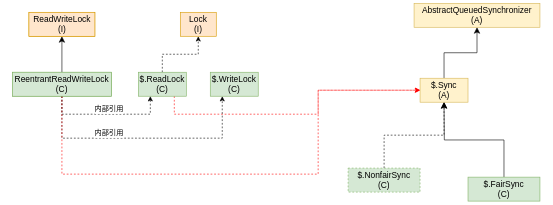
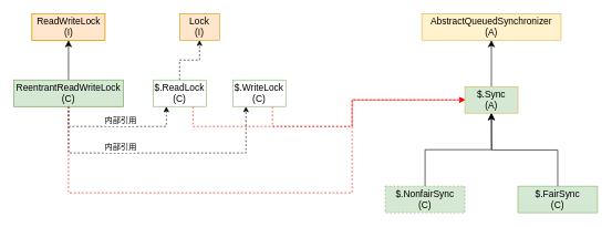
- <mxCell id="2" value="AbstractQueuedSynchronizer&lt;br&gt;(A)" style="rounded=0;whiteSpace=wrap;html=1;hachureGap=4;pointerEvents=0;fontSize=14;fillColor=#fff2cc;strokeColor=#d6b656;" parent="1" vertex="1"><mxGeometry x="690" y="5" width="210" height="40" as="geometry" /></mxCell>
+ <mxCell id="2" value="AbstractQueuedSynchronizer&lt;br&gt;(A)" style="rounded=0;whiteSpace=wrap;html=1;hachureGap=4;pointerEvents=0;fontSize=14;fillColor=#fff2cc;strokeColor=#d6b656;" parent="1" vertex="1"><mxGeometry x="635" y="20" width="210" height="40" as="geometry" /></mxCell>
- <mxCell id="20" value="Lock&lt;br&gt;(I)" style="rounded=0;whiteSpace=wrap;html=1;hachureGap=4;pointerEvents=0;fontSize=14;fillColor=#ffe6cc;strokeColor=#d79b00;" vertex="1" parent="1"><mxGeometry x="300" y="20" width="60" height="40" as="geometry" /></mxCell>
+ <mxCell id="20" value="Lock&lt;br&gt;(I)" style="rounded=0;whiteSpace=wrap;html=1;hachureGap=4;pointerEvents=0;fontSize=14;fillColor=#ffe6cc;strokeColor=#d79b00;" vertex="1" parent="1"><mxGeometry x="270" y="20" width="60" height="40" as="geometry" /></mxCell>
- <mxCell id="14" value="$.ReadLock&lt;br&gt;(C)" style="rounded=0;whiteSpace=wrap;html=1;hachureGap=4;pointerEvents=0;fontSize=14;fillColor=#d5e8d4;strokeColor=#82b366;" vertex="1" parent="1"><mxGeometry x="230" y="120" width="80" height="40" as="geometry" /></mxCell>
+ <mxCell id="14" value="$.ReadLock&lt;br&gt;(C)" style="rounded=0;whiteSpace=wrap;html=1;hachureGap=4;pointerEvents=0;fontSize=14;fillColor=#ffffff;strokeColor=#82b366;" vertex="1" parent="1"><mxGeometry x="230" y="120" width="80" height="40" as="geometry" /></mxCell>
- <mxCell id="22" value="$.WriteLock&lt;br&gt;(C)" style="rounded=0;whiteSpace=wrap;html=1;hachureGap=4;pointerEvents=0;fontSize=14;fillColor=#d5e8d4;strokeColor=#82b366;" vertex="1" parent="1"><mxGeometry x="350" y="120" width="80" height="40" as="geometry" /></mxCell>
+ <mxCell id="22" value="$.WriteLock&lt;br&gt;(C)" style="rounded=0;whiteSpace=wrap;html=1;hachureGap=4;pointerEvents=0;fontSize=14;fillColor=#ffffff;strokeColor=#82b366;" vertex="1" parent="1"><mxGeometry x="350" y="120" width="80" height="40" as="geometry" /></mxCell>
- <mxCell id="4" value="$.Sync&lt;br&gt;(A)" style="rounded=0;whiteSpace=wrap;html=1;hachureGap=4;pointerEvents=0;fontSize=14;fillColor=#fff2cc;strokeColor=#d6b656;" parent="1" vertex="1"><mxGeometry x="700" y="130" width="80" height="40" as="geometry" /></mxCell>
+ <mxCell id="4" value="$.Sync&lt;br&gt;(A)" style="rounded=0;whiteSpace=wrap;html=1;hachureGap=4;pointerEvents=0;fontSize=14;fillColor=#d5e8d4;strokeColor=#d6b656;" parent="1" vertex="1"><mxGeometry x="700" y="130" width="80" height="40" as="geometry" /></mxCell>
+ <mxCell id="21" style="edgeStyle=orthogonalEdgeStyle;rounded=0;orthogonalLoop=1;jettySize=auto;html=1;exitX=0.75;exitY=1;exitDx=0;exitDy=0;entryX=0;entryY=0.5;entryDx=0;entryDy=0;dashed=1;strokeColor=#FF0000;" edge="1" parent="1" source="22" target="4"><mxGeometry relative="1" as="geometry"><Array as="points"><mxPoint x="410" y="190" /><mxPoint x="530" y="190" /><mxPoint x="530" y="150" /></Array></mxGeometry></mxCell>
- <mxCell id="5" style="edgeStyle=orthogonalEdgeStyle;rounded=0;orthogonalLoop=1;jettySize=auto;html=1;exitX=0.5;exitY=0;exitDx=0;exitDy=0;entryX=0.5;entryY=1;entryDx=0;entryDy=0;fontSize=14;endArrow=classic;endFill=1;startSize=8;endSize=8;sourcePerimeterSpacing=8;targetPerimeterSpacing=8;dashed=1;" parent="1" source="6" target="4" edge="1"><mxGeometry relative="1" as="geometry" /></mxCell>
+ <mxCell id="5" style="edgeStyle=orthogonalEdgeStyle;rounded=0;orthogonalLoop=1;jettySize=auto;html=1;exitX=0.5;exitY=0;exitDx=0;exitDy=0;entryX=0.5;entryY=1;entryDx=0;entryDy=0;fontSize=14;endArrow=classic;endFill=1;startSize=8;endSize=8;sourcePerimeterSpacing=8;targetPerimeterSpacing=8;" parent="1" source="6" target="4" edge="1"><mxGeometry relative="1" as="geometry" /></mxCell>
- <mxCell id="8" value="$.FairSync&lt;br&gt;(C)" style="rounded=0;whiteSpace=wrap;html=1;hachureGap=4;pointerEvents=0;fontSize=14;fillColor=#d5e8d4;strokeColor=#82b366;" parent="1" vertex="1"><mxGeometry x="780" y="295" width="120" height="40" as="geometry" /></mxCell>
+ <mxCell id="8" value="$.FairSync&lt;br&gt;(C)" style="rounded=0;whiteSpace=wrap;html=1;hachureGap=4;pointerEvents=0;fontSize=14;fillColor=#d5e8d4;strokeColor=#82b366;" parent="1" vertex="1"><mxGeometry x="780" y="280" width="120" height="40" as="geometry" /></mxCell>
